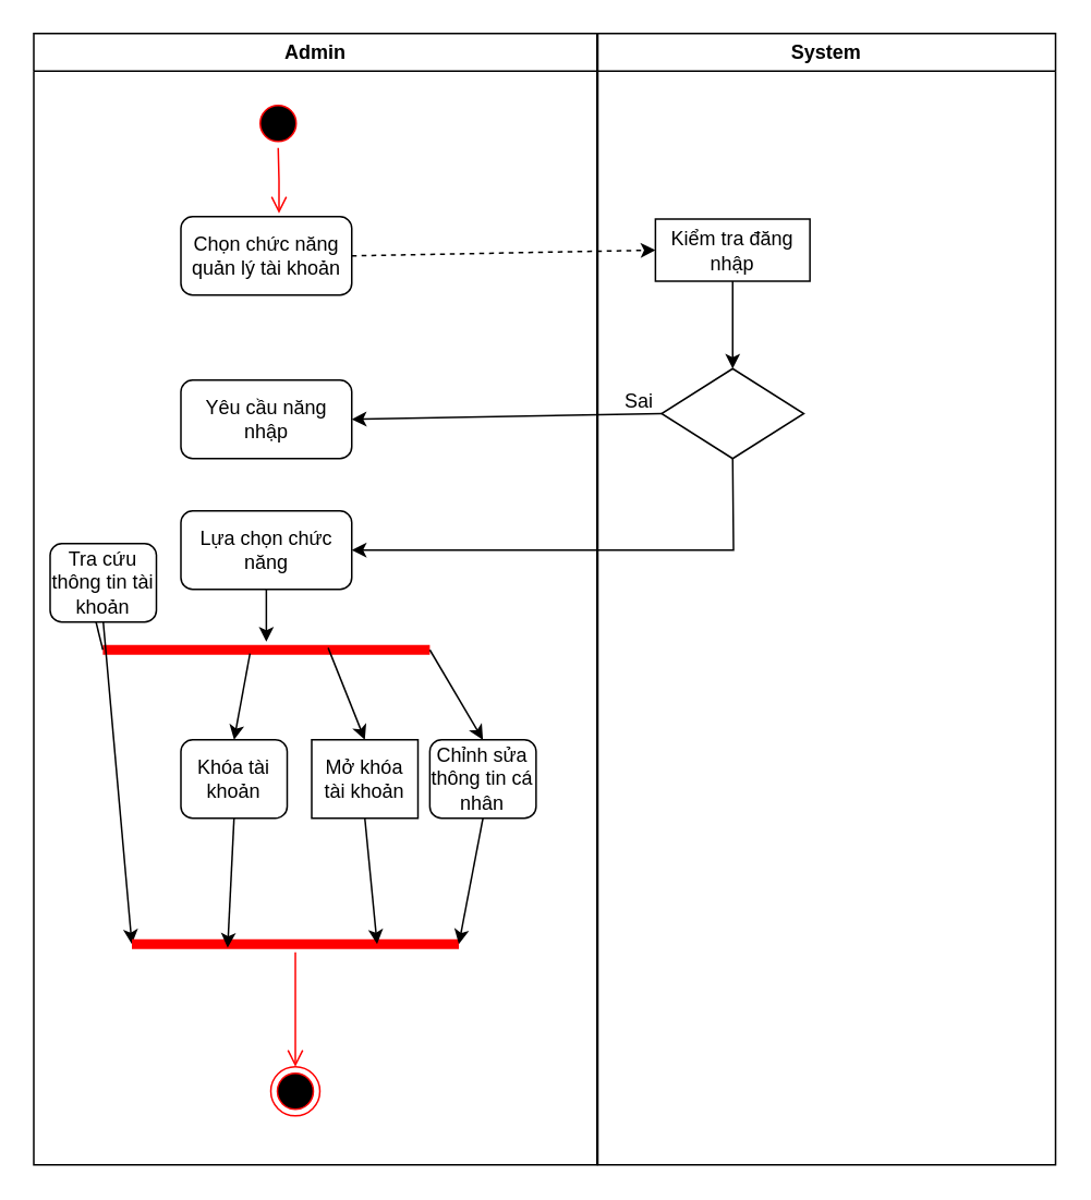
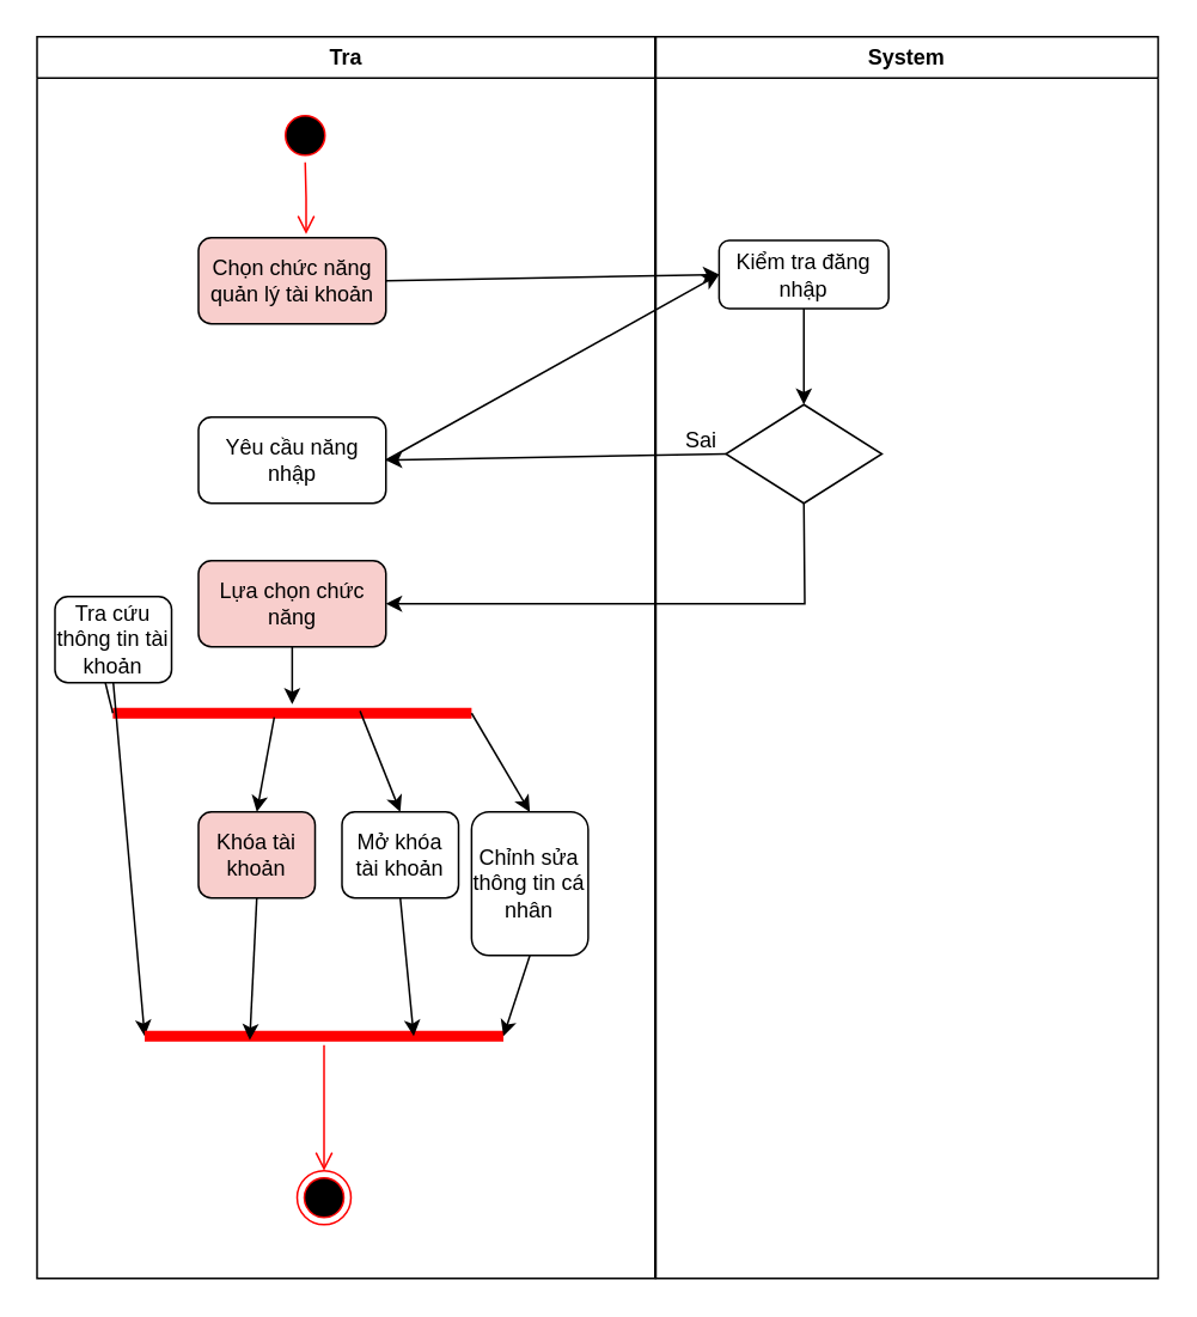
- <mxCell id="2" value="Admin" style="swimlane;whiteSpace=wrap" parent="1" vertex="1"><mxGeometry x="20" y="20" width="344.5" height="692" as="geometry" /></mxCell>
+ <mxCell id="2" value="Tra" style="swimlane;whiteSpace=wrap" parent="1" vertex="1"><mxGeometry x="20" y="20" width="344.5" height="692" as="geometry" /></mxCell>
- <mxCell id="26" value="Kiểm tra đăng nhập" style="whiteSpace=wrap;html=1;rounded=0;" vertex="1" parent="25"><mxGeometry x="35.25" y="113.5" width="94.5" height="38" as="geometry" /></mxCell>
+ <mxCell id="26" value="Kiểm tra đăng nhập" style="rounded=1;whiteSpace=wrap;html=1;" vertex="1" parent="25"><mxGeometry x="35.25" y="113.5" width="94.5" height="38" as="geometry" /></mxCell>
- <mxCell id="29" value="" style="endArrow=classic;html=1;rounded=0;exitX=1;exitY=0.5;exitDx=0;exitDy=0;entryX=0;entryY=0.5;entryDx=0;entryDy=0;dashed=1;" edge="1" parent="1" source="5" target="26"><mxGeometry width="50" height="50" relative="1" as="geometry"><mxPoint x="250" y="182" as="sourcePoint" /><mxPoint x="300" y="132" as="targetPoint" /></mxGeometry></mxCell>
+ <mxCell id="29" value="" style="endArrow=classic;html=1;rounded=0;exitX=1;exitY=0.5;exitDx=0;exitDy=0;entryX=0;entryY=0.5;entryDx=0;entryDy=0;" edge="1" parent="1" source="5" target="26"><mxGeometry width="50" height="50" relative="1" as="geometry"><mxPoint x="250" y="182" as="sourcePoint" /><mxPoint x="300" y="132" as="targetPoint" /></mxGeometry></mxCell>
- <mxCell id="5" value="Chọn chức năng quản lý tài khoản" style="rounded=1;whiteSpace=wrap;html=1;" vertex="1" parent="2"><mxGeometry x="90" y="112" width="104.5" height="48" as="geometry" /></mxCell>
+ <mxCell id="5" value="Chọn chức năng quản lý tài khoản" style="rounded=1;whiteSpace=wrap;html=1;fillColor=#f8cecc;" vertex="1" parent="2"><mxGeometry x="90" y="112" width="104.5" height="48" as="geometry" /></mxCell>
+ <mxCell id="30" value="" style="endArrow=classic;html=1;rounded=0;exitX=1;exitY=0.5;exitDx=0;exitDy=0;entryX=0;entryY=0.5;entryDx=0;entryDy=0;" edge="1" parent="1" source="6" target="26"><mxGeometry width="50" height="50" relative="1" as="geometry"><mxPoint x="290" y="262" as="sourcePoint" /><mxPoint x="340" y="212" as="targetPoint" /></mxGeometry></mxCell>
- <mxCell id="7" value="Lựa chọn chức năng" style="rounded=1;whiteSpace=wrap;html=1;" vertex="1" parent="2"><mxGeometry x="90" y="292" width="104.5" height="48" as="geometry" /></mxCell>
+ <mxCell id="7" value="Lựa chọn chức năng" style="rounded=1;whiteSpace=wrap;html=1;fillColor=#f8cecc;" vertex="1" parent="2"><mxGeometry x="90" y="292" width="104.5" height="48" as="geometry" /></mxCell>
- <mxCell id="14" value="Khóa tài khoản" style="rounded=1;whiteSpace=wrap;html=1;" vertex="1" parent="2"><mxGeometry x="90" y="432" width="65" height="48" as="geometry" /></mxCell>
+ <mxCell id="14" value="Khóa tài khoản" style="rounded=1;whiteSpace=wrap;html=1;fillColor=#f8cecc;" vertex="1" parent="2"><mxGeometry x="90" y="432" width="65" height="48" as="geometry" /></mxCell>
- <mxCell id="13" value="Mở khóa tài khoản" style="whiteSpace=wrap;html=1;rounded=0;" vertex="1" parent="2"><mxGeometry x="170" y="432" width="65" height="48" as="geometry" /></mxCell>
+ <mxCell id="13" value="Mở khóa tài khoản" style="rounded=1;whiteSpace=wrap;html=1;" vertex="1" parent="2"><mxGeometry x="170" y="432" width="65" height="48" as="geometry" /></mxCell>
- <mxCell id="17" value="Chỉnh sửa thông tin cá nhân" style="rounded=1;whiteSpace=wrap;html=1;" vertex="1" parent="2"><mxGeometry x="242.25" y="432" width="65" height="48" as="geometry" /></mxCell>
+ <mxCell id="17" value="Chỉnh sửa thông tin cá nhân" style="rounded=1;whiteSpace=wrap;html=1;" vertex="1" parent="2"><mxGeometry x="242.25" y="432" width="65" height="80" as="geometry" /></mxCell>
